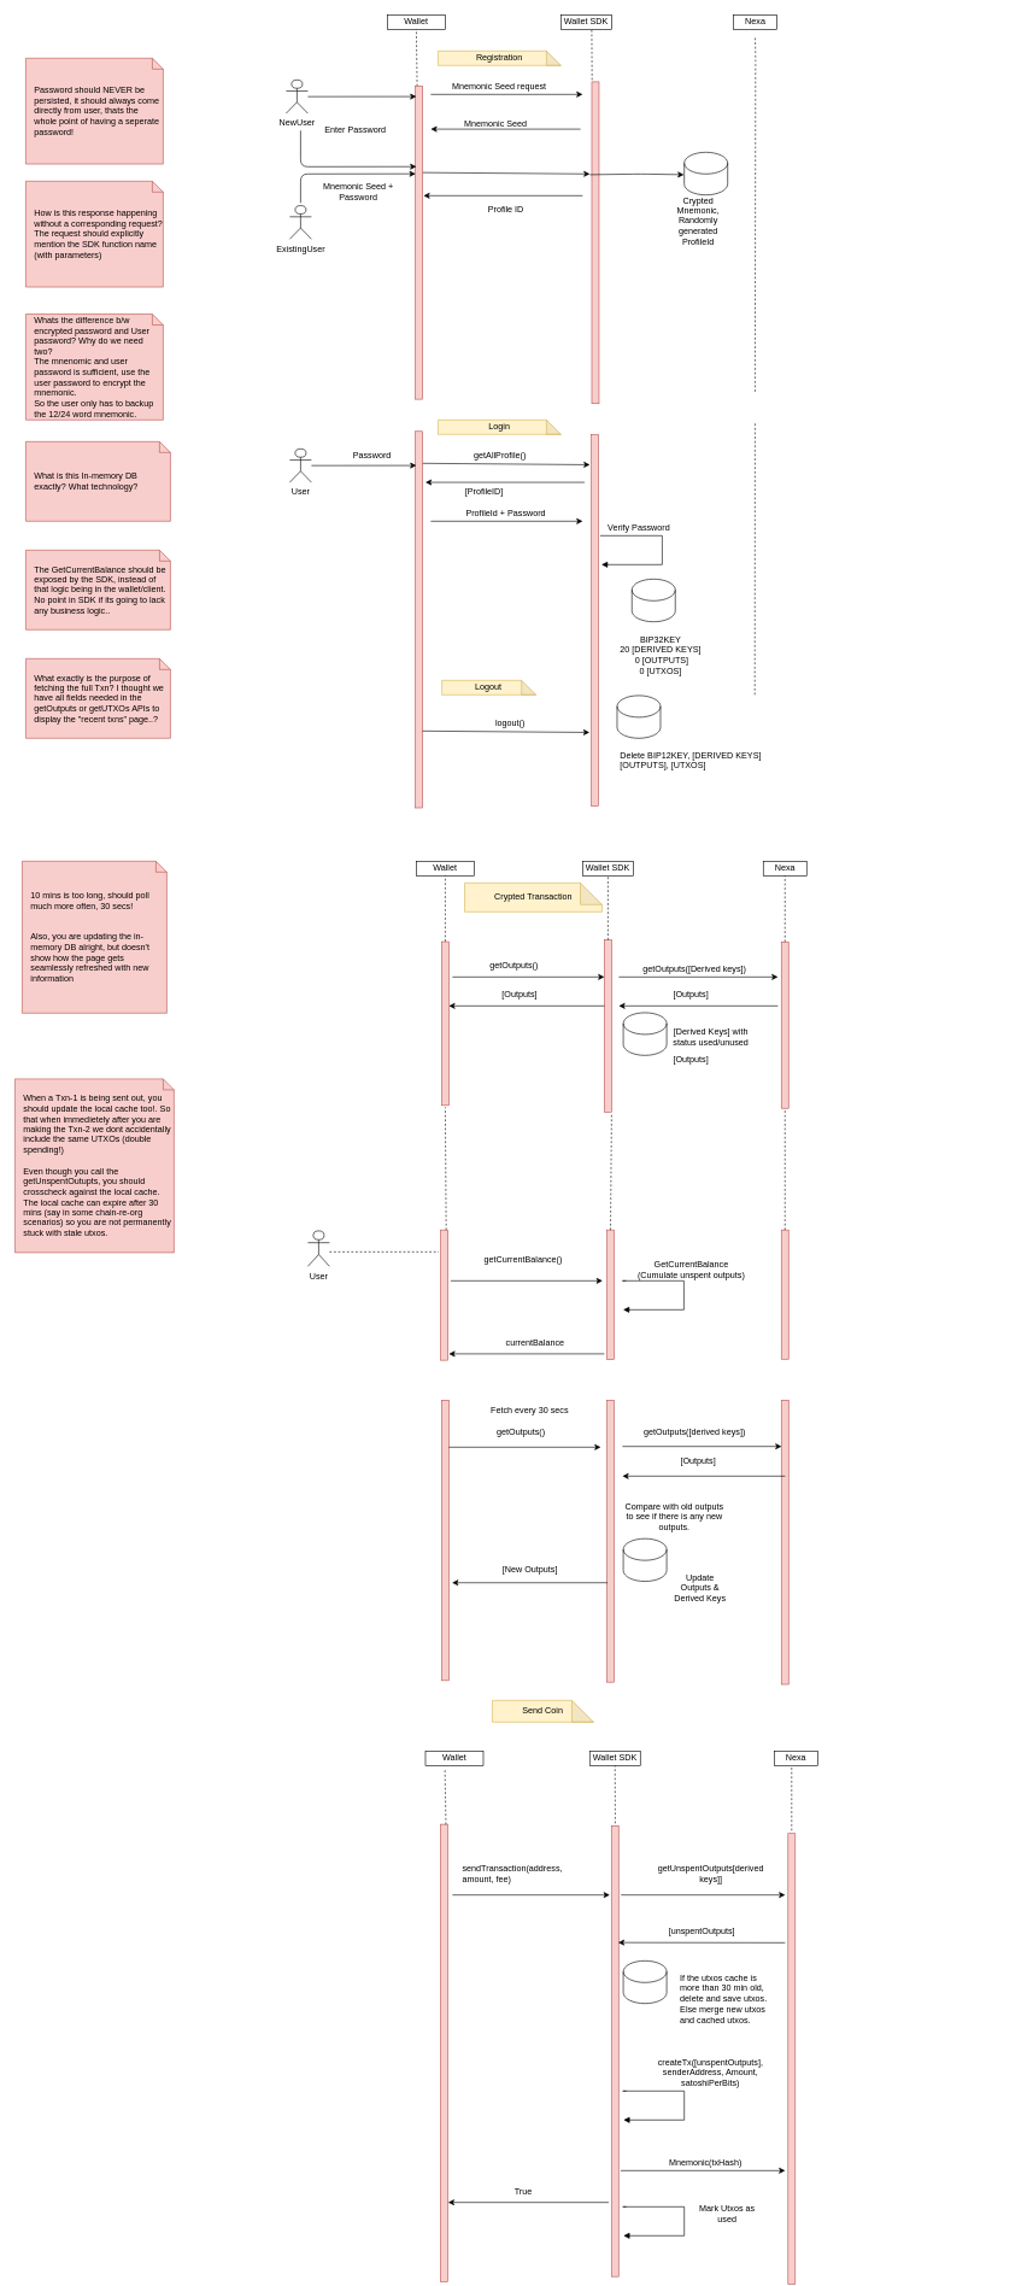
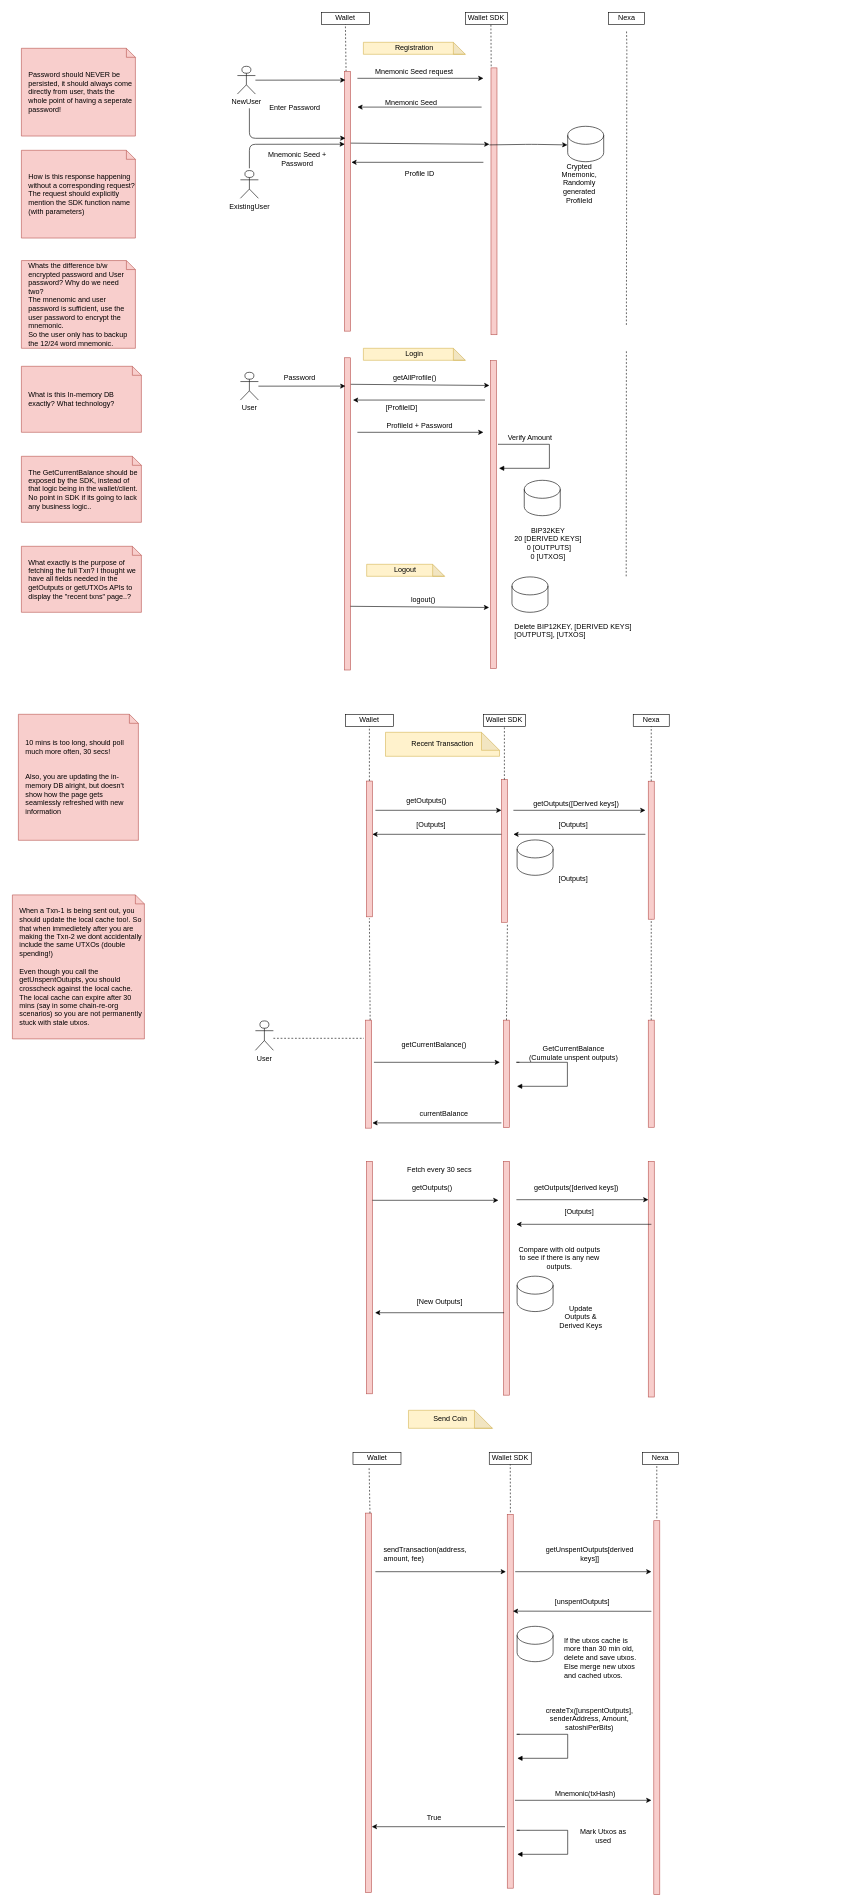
- <mxCell id="58" value="Password" style="text;html=1;strokeColor=none;fillColor=none;align=center;verticalAlign=middle;whiteSpace=wrap;rounded=0;" parent="1" vertex="1"><mxGeometry x="493.75" y="620" width="40" height="20" as="geometry" /></mxCell>
+ <mxCell id="58" value="Password" style="text;html=1;strokeColor=none;fillColor=none;align=center;verticalAlign=middle;whiteSpace=wrap;rounded=0;" parent="1" vertex="1"><mxGeometry x="478.75" y="620" width="40" height="20" as="geometry" /></mxCell>
- <mxCell id="60" value="Verify Password" style="text;html=1;strokeColor=none;fillColor=none;align=center;verticalAlign=middle;whiteSpace=wrap;rounded=0;" parent="1" vertex="1"><mxGeometry x="827.64" y="720" width="110" height="20" as="geometry" /></mxCell>
+ <mxCell id="60" value="Verify Amount" style="text;html=1;strokeColor=none;fillColor=none;align=center;verticalAlign=middle;whiteSpace=wrap;rounded=0;" parent="1" vertex="1"><mxGeometry x="827.64" y="720" width="110" height="20" as="geometry" /></mxCell>
- <mxCell id="50" value="Crypted Transaction" style="shape=note;whiteSpace=wrap;html=1;backgroundOutline=1;darkOpacity=0.05;fillColor=#fff2cc;strokeColor=#d6b656;" parent="1" vertex="1"><mxGeometry x="641.84" y="1220" width="190" height="40" as="geometry" /></mxCell>
+ <mxCell id="50" value="Recent Transaction" style="shape=note;whiteSpace=wrap;html=1;backgroundOutline=1;darkOpacity=0.05;fillColor=#fff2cc;strokeColor=#d6b656;" parent="1" vertex="1"><mxGeometry x="641.84" y="1220" width="190" height="40" as="geometry" /></mxCell>
- <mxCell id="99" value="[Derived Keys] with status used/unused" style="text;html=1;strokeColor=none;fillColor=none;align=center;verticalAlign=middle;whiteSpace=wrap;rounded=0;" parent="1" vertex="1"><mxGeometry x="924.8" y="1422.74" width="115" height="20" as="geometry" /></mxCell>
